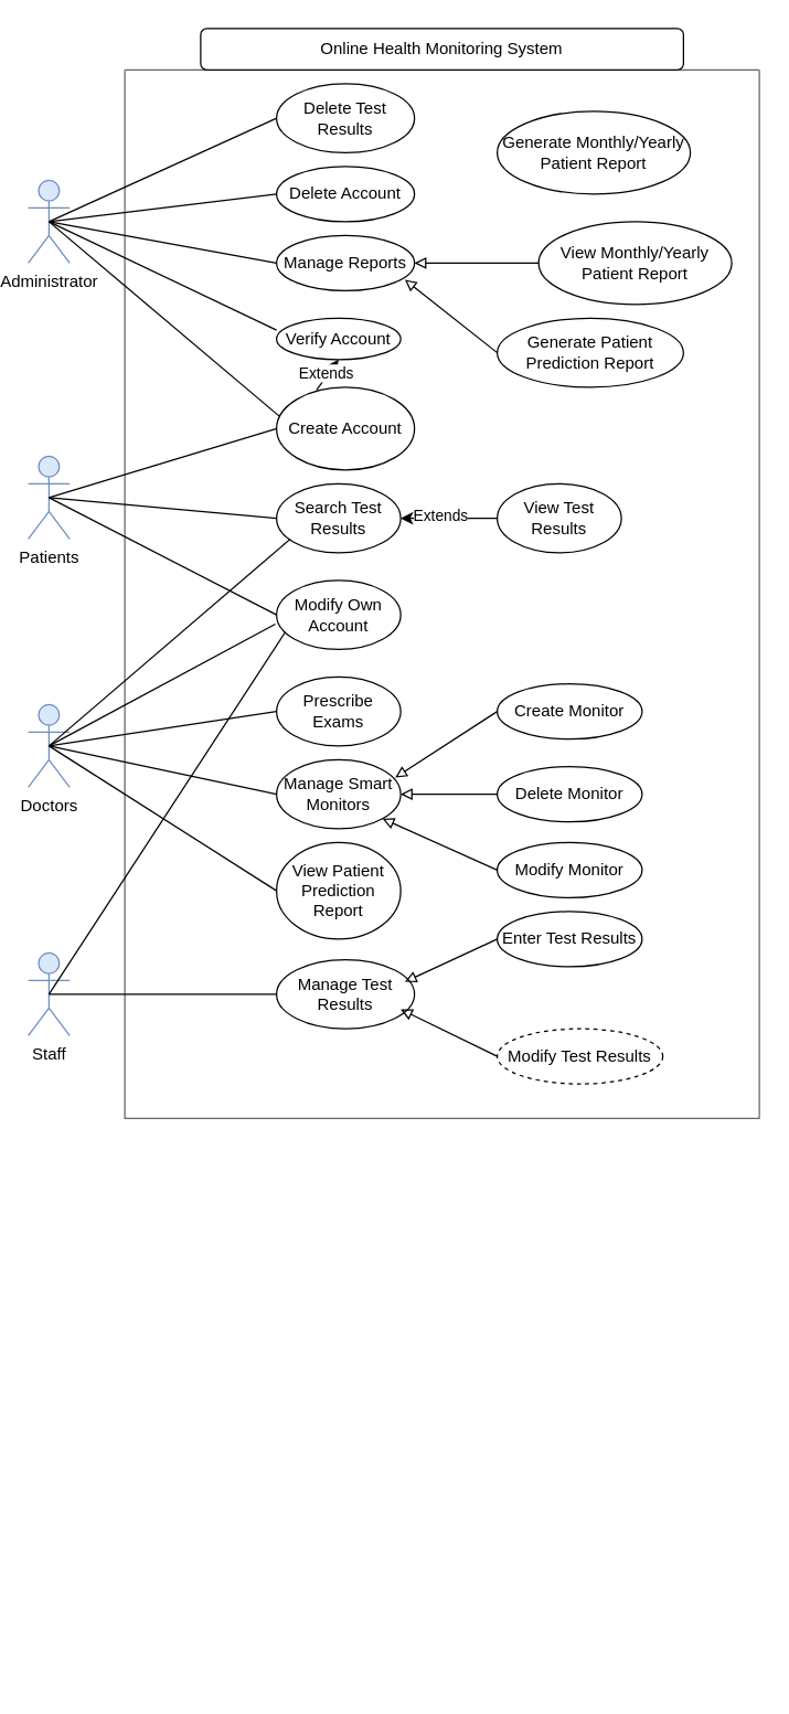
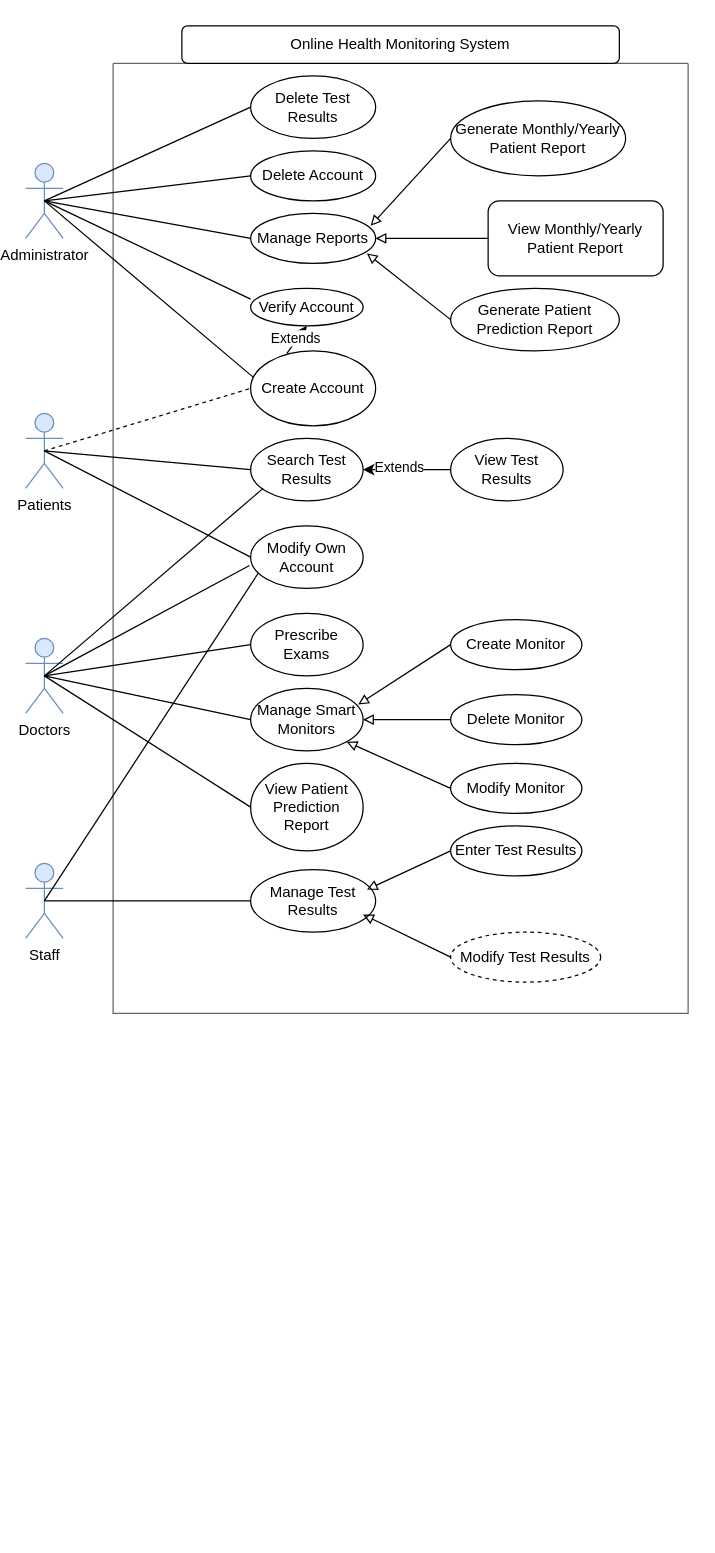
+ <mxCell id="31" value="" style="endArrow=none;html=1;rounded=0;entryX=0;entryY=0.5;entryDx=0;entryDy=0;exitX=0.96;exitY=0.25;exitDx=0;exitDy=0;startArrow=block;startFill=0;endFill=0;exitPerimeter=0;" parent="6" source="26" target="27" edge="1"><mxGeometry width="50" height="50" relative="1" as="geometry"><mxPoint x="270" y="350" as="sourcePoint" /><mxPoint x="320" y="300" as="targetPoint" /></mxGeometry></mxCell>
- <mxCell id="28" value="View Monthly/Yearly Patient Report" style="ellipse;whiteSpace=wrap;html=1;" parent="6" vertex="1"><mxGeometry x="300" y="110" width="140" height="60" as="geometry" /></mxCell>
+ <mxCell id="28" value="View Monthly/Yearly Patient Report" style="whiteSpace=wrap;html=1;rounded=1;" parent="6" vertex="1"><mxGeometry x="300" y="110" width="140" height="60" as="geometry" /></mxCell>
- <mxCell id="40" value="" style="endArrow=none;html=1;rounded=0;entryX=0;entryY=0.5;entryDx=0;entryDy=0;exitX=0.5;exitY=0.5;exitDx=0;exitDy=0;exitPerimeter=0;strokeColor=default;endFill=0;" parent="1" source="5" target="9" edge="1"><mxGeometry width="50" height="50" relative="1" as="geometry"><mxPoint x="360" y="370" as="sourcePoint" /><mxPoint x="410" y="320" as="targetPoint" /></mxGeometry></mxCell>
+ <mxCell id="40" value="" style="endArrow=none;html=1;rounded=0;entryX=0;entryY=0.5;entryDx=0;entryDy=0;exitX=0.5;exitY=0.5;exitDx=0;exitDy=0;exitPerimeter=0;strokeColor=default;endFill=0;dashed=1;" parent="1" source="5" target="9" edge="1"><mxGeometry width="50" height="50" relative="1" as="geometry"><mxPoint x="360" y="370" as="sourcePoint" /><mxPoint x="410" y="320" as="targetPoint" /></mxGeometry></mxCell>
